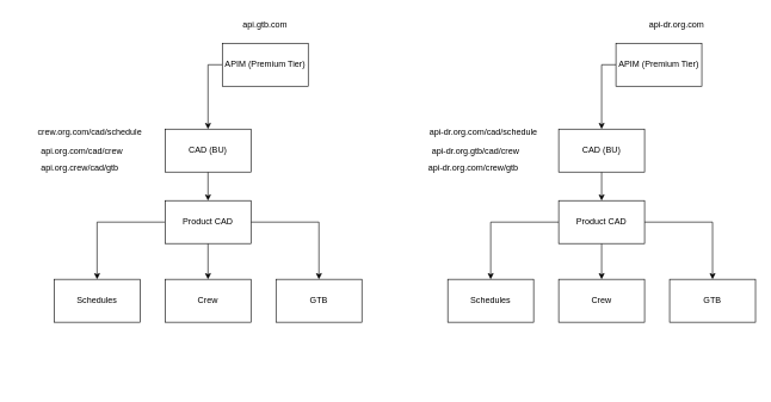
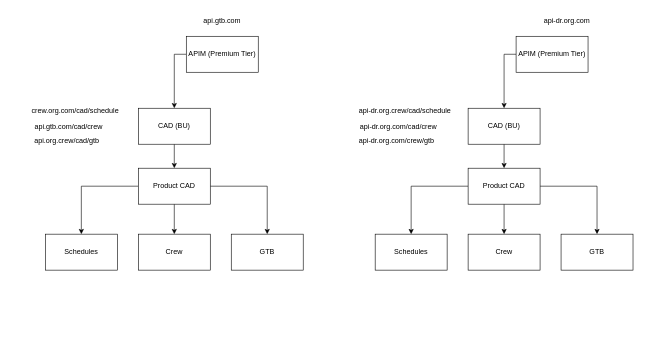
- <mxCell id="31" value="api-dr.org.com/cad/schedule" style="text;html=1;align=center;verticalAlign=middle;whiteSpace=wrap;rounded=0;" parent="1" vertex="1"><mxGeometry x="570" y="170" width="210" height="30" as="geometry" /></mxCell>
+ <mxCell id="31" value="api-dr.org.crew/cad/schedule" style="text;html=1;align=center;verticalAlign=middle;whiteSpace=wrap;rounded=0;" parent="1" vertex="1"><mxGeometry x="570" y="170" width="210" height="30" as="geometry" /></mxCell>
- <mxCell id="17" value="api.org.com/cad/crew" style="text;html=1;align=center;verticalAlign=middle;whiteSpace=wrap;rounded=0;" parent="1" vertex="1"><mxGeometry x="24" y="196" width="180" height="30" as="geometry" /></mxCell>
+ <mxCell id="17" value="api.gtb.com/cad/crew" style="text;html=1;align=center;verticalAlign=middle;whiteSpace=wrap;rounded=0;" parent="1" vertex="1"><mxGeometry x="24" y="196" width="180" height="30" as="geometry" /></mxCell>
- <mxCell id="32" value="api-dr.org.gtb/cad/crew" style="text;html=1;align=center;verticalAlign=middle;whiteSpace=wrap;rounded=0;" parent="1" vertex="1"><mxGeometry x="574" y="196" width="180" height="30" as="geometry" /></mxCell>
+ <mxCell id="32" value="api-dr.org.com/cad/crew" style="text;html=1;align=center;verticalAlign=middle;whiteSpace=wrap;rounded=0;" parent="1" vertex="1"><mxGeometry x="574" y="196" width="180" height="30" as="geometry" /></mxCell>
